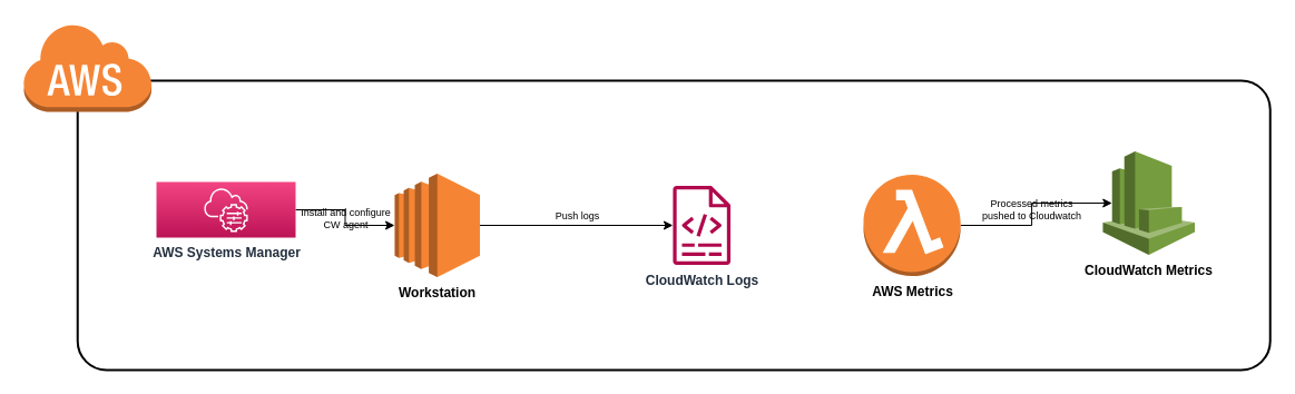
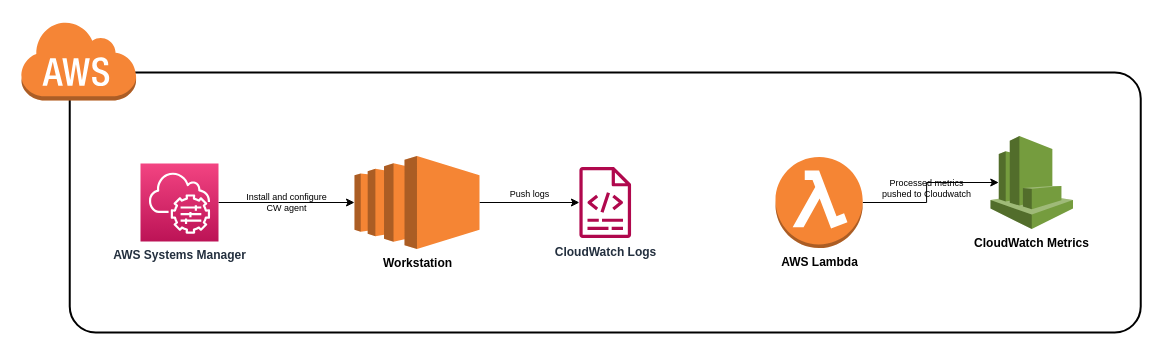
- <mxCell id="9" value="AWS Systems Manager" style="sketch=0;points=[[0,0,0],[0.25,0,0],[0.5,0,0],[0.75,0,0],[1,0,0],[0,1,0],[0.25,1,0],[0.5,1,0],[0.75,1,0],[1,1,0],[0,0.25,0],[0,0.5,0],[0,0.75,0],[1,0.25,0],[1,0.5,0],[1,0.75,0]];points=[[0,0,0],[0.25,0,0],[0.5,0,0],[0.75,0,0],[1,0,0],[0,1,0],[0.25,1,0],[0.5,1,0],[0.75,1,0],[1,1,0],[0,0.25,0],[0,0.5,0],[0,0.75,0],[1,0.25,0],[1,0.5,0],[1,0.75,0]];outlineConnect=0;fontColor=#232F3E;gradientColor=#F34482;gradientDirection=north;fillColor=#BC1356;strokeColor=#ffffff;dashed=0;verticalLabelPosition=bottom;verticalAlign=top;align=center;html=1;fontSize=12;fontStyle=1;aspect=fixed;shape=mxgraph.aws4.resourceIcon;resIcon=mxgraph.aws4.systems_manager;" vertex="1" parent="1"><mxGeometry x="140" y="163" width="125" height="50" as="geometry" /></mxCell>
+ <mxCell id="9" value="AWS Systems Manager" style="sketch=0;points=[[0,0,0],[0.25,0,0],[0.5,0,0],[0.75,0,0],[1,0,0],[0,1,0],[0.25,1,0],[0.5,1,0],[0.75,1,0],[1,1,0],[0,0.25,0],[0,0.5,0],[0,0.75,0],[1,0.25,0],[1,0.5,0],[1,0.75,0]];points=[[0,0,0],[0.25,0,0],[0.5,0,0],[0.75,0,0],[1,0,0],[0,1,0],[0.25,1,0],[0.5,1,0],[0.75,1,0],[1,1,0],[0,0.25,0],[0,0.5,0],[0,0.75,0],[1,0.25,0],[1,0.5,0],[1,0.75,0]];outlineConnect=0;fontColor=#232F3E;gradientColor=#F34482;gradientDirection=north;fillColor=#BC1356;strokeColor=#ffffff;dashed=0;verticalLabelPosition=bottom;verticalAlign=top;align=center;html=1;fontSize=12;fontStyle=1;aspect=fixed;shape=mxgraph.aws4.resourceIcon;resIcon=mxgraph.aws4.systems_manager;" vertex="1" parent="1"><mxGeometry x="140" y="163" width="78" height="78" as="geometry" /></mxCell>
- <mxCell id="5" value="Workstation" style="outlineConnect=0;dashed=0;verticalLabelPosition=bottom;verticalAlign=top;align=center;html=1;shape=mxgraph.aws3.ec2;fillColor=#F58534;gradientColor=none;fontStyle=1" vertex="1" parent="1"><mxGeometry x="354" y="155.5" width="76.5" height="93" as="geometry" /></mxCell>
+ <mxCell id="5" value="Workstation" style="outlineConnect=0;dashed=0;verticalLabelPosition=bottom;verticalAlign=top;align=center;html=1;shape=mxgraph.aws3.ec2;fillColor=#F58534;gradientColor=none;fontStyle=1" vertex="1" parent="1"><mxGeometry x="354" y="155.5" width="125" height="93" as="geometry" /></mxCell>
- <mxCell id="7" value="CloudWatch Logs" style="sketch=0;outlineConnect=0;fontColor=#232F3E;gradientColor=none;fillColor=#B0084D;strokeColor=none;dashed=0;verticalLabelPosition=bottom;verticalAlign=top;align=center;html=1;fontSize=12;fontStyle=1;aspect=fixed;pointerEvents=1;shape=mxgraph.aws4.logs;" vertex="1" parent="1"><mxGeometry x="582" y="166.5" width="95.48" height="71" as="geometry" /></mxCell>
+ <mxCell id="7" value="CloudWatch Logs" style="sketch=0;outlineConnect=0;fontColor=#232F3E;gradientColor=none;fillColor=#B0084D;strokeColor=none;dashed=0;verticalLabelPosition=bottom;verticalAlign=top;align=center;html=1;fontSize=12;fontStyle=1;aspect=fixed;pointerEvents=1;shape=mxgraph.aws4.logs;" vertex="1" parent="1"><mxGeometry x="557" y="166.5" width="95.48" height="71" as="geometry" /></mxCell>
- <mxCell id="11" value="AWS Metrics" style="outlineConnect=0;dashed=0;verticalLabelPosition=bottom;verticalAlign=top;align=center;html=1;shape=mxgraph.aws3.lambda_function;fillColor=#F58534;gradientColor=none;aspect=fixed;fontStyle=1" vertex="1" parent="1"><mxGeometry x="775" y="156.5" width="87.21" height="91" as="geometry" /></mxCell>
+ <mxCell id="11" value="AWS Lambda" style="outlineConnect=0;dashed=0;verticalLabelPosition=bottom;verticalAlign=top;align=center;html=1;shape=mxgraph.aws3.lambda_function;fillColor=#F58534;gradientColor=none;aspect=fixed;fontStyle=1" vertex="1" parent="1"><mxGeometry x="775" y="156.5" width="87.21" height="91" as="geometry" /></mxCell>
